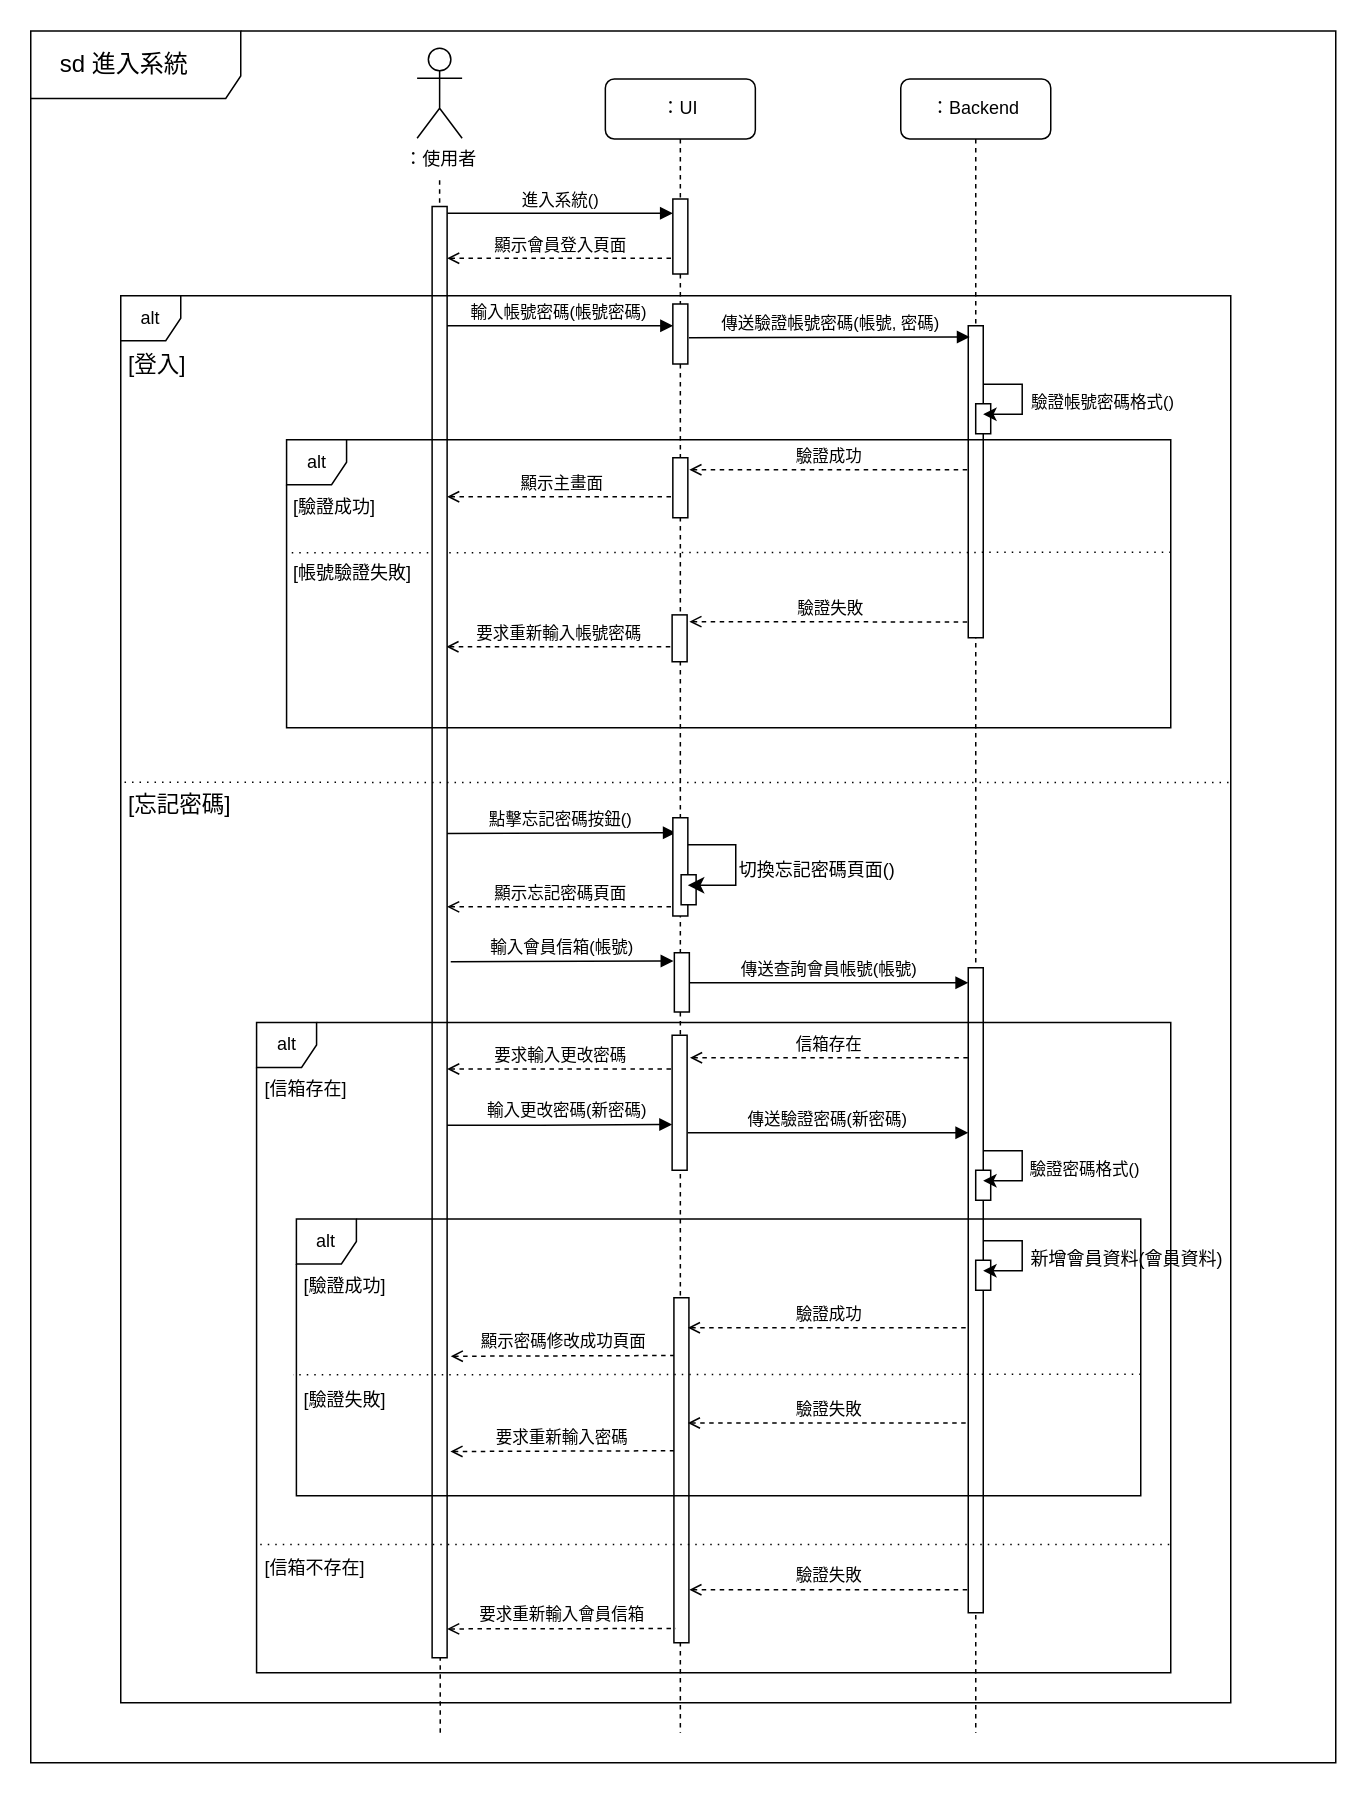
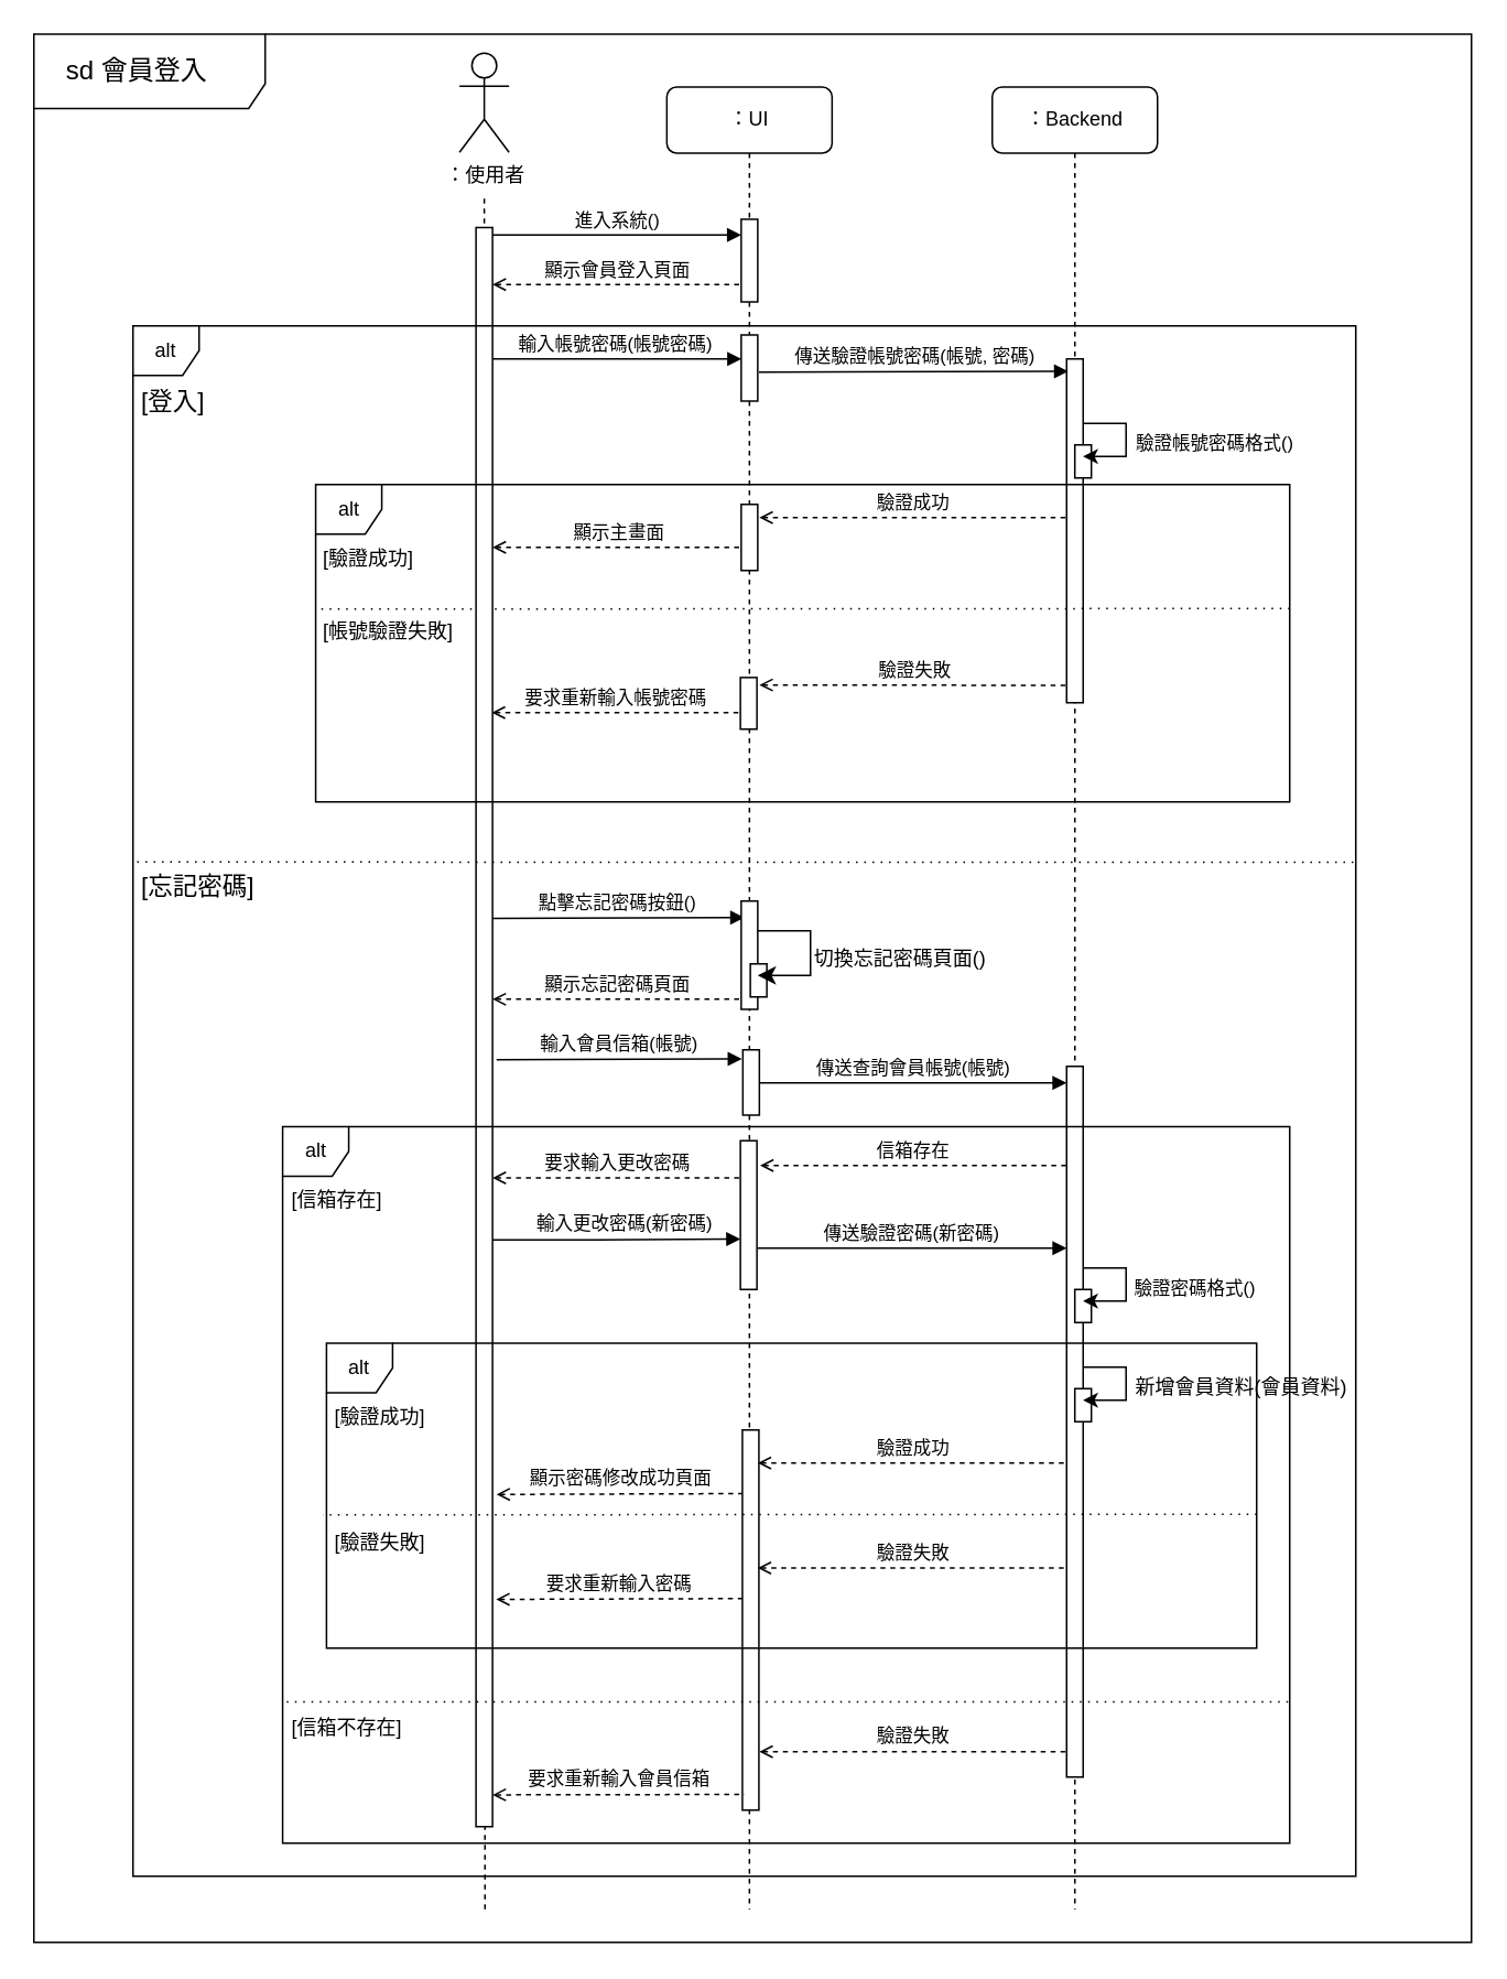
- <mxCell id="69" value="&lt;span style=&quot;font-size: 16px; text-wrap: nowrap;&quot;&gt;&amp;nbsp; &amp;nbsp; sd 進入系統&lt;/span&gt;" style="shape=umlFrame;whiteSpace=wrap;html=1;pointerEvents=0;width=140;height=45;align=left;" parent="1" vertex="1"><mxGeometry x="20" y="20" width="870" height="1154.5" as="geometry" /></mxCell>
+ <mxCell id="69" value="&lt;span style=&quot;font-size: 16px; text-wrap: nowrap;&quot;&gt;&amp;nbsp; &amp;nbsp; sd 會員登入&lt;/span&gt;" style="shape=umlFrame;whiteSpace=wrap;html=1;pointerEvents=0;width=140;height=45;align=left;" parent="1" vertex="1"><mxGeometry x="20" y="20" width="870" height="1154.5" as="geometry" /></mxCell>
